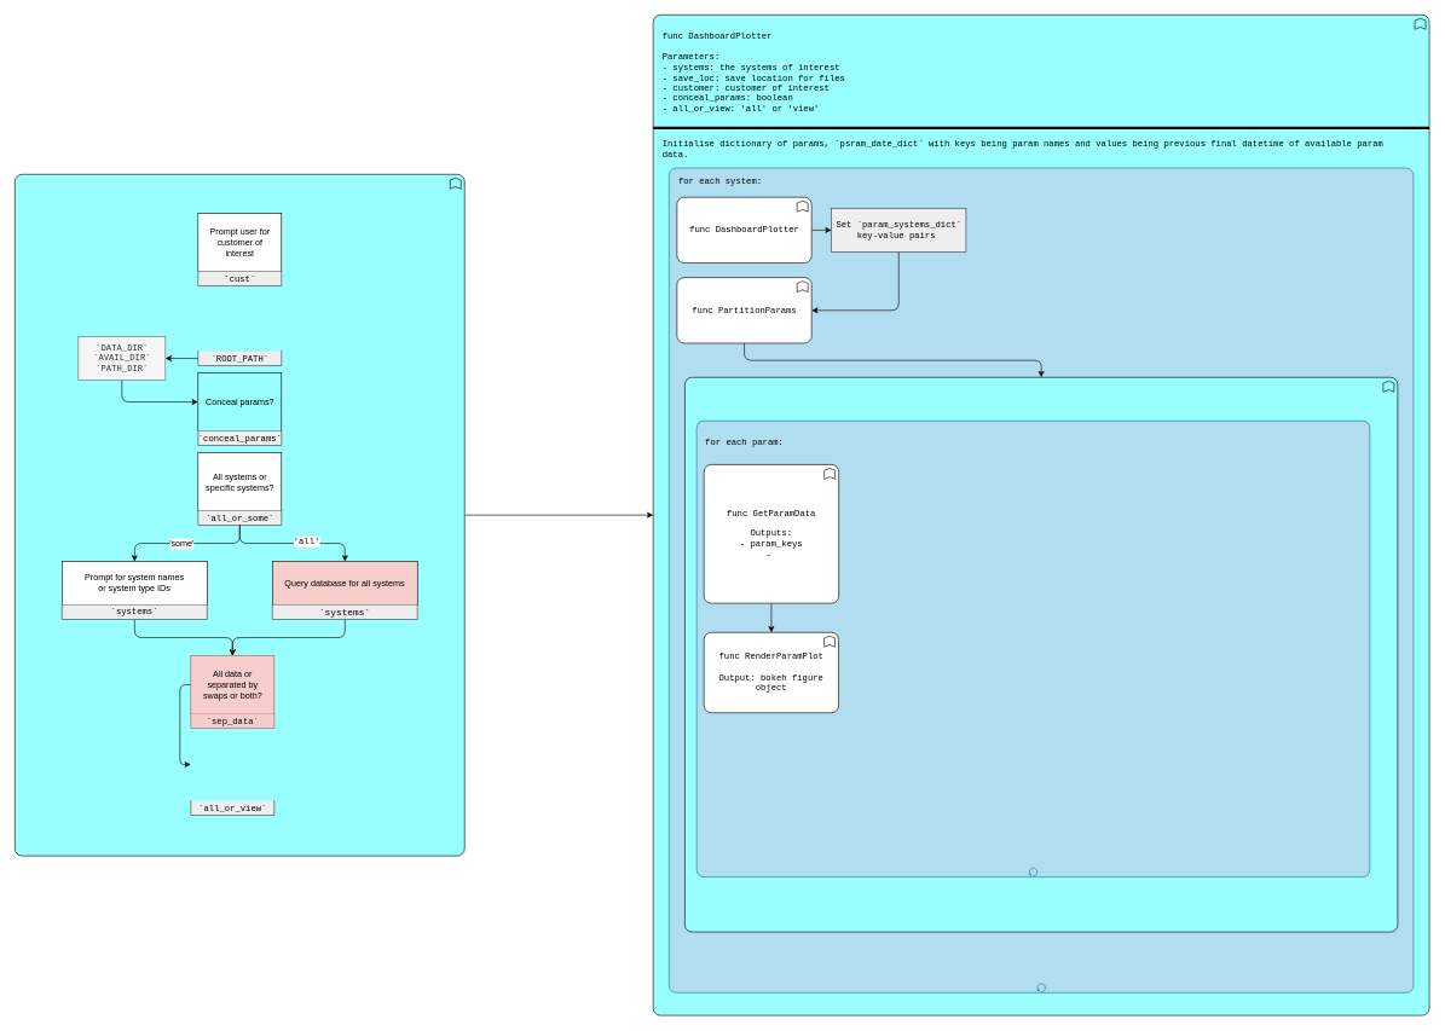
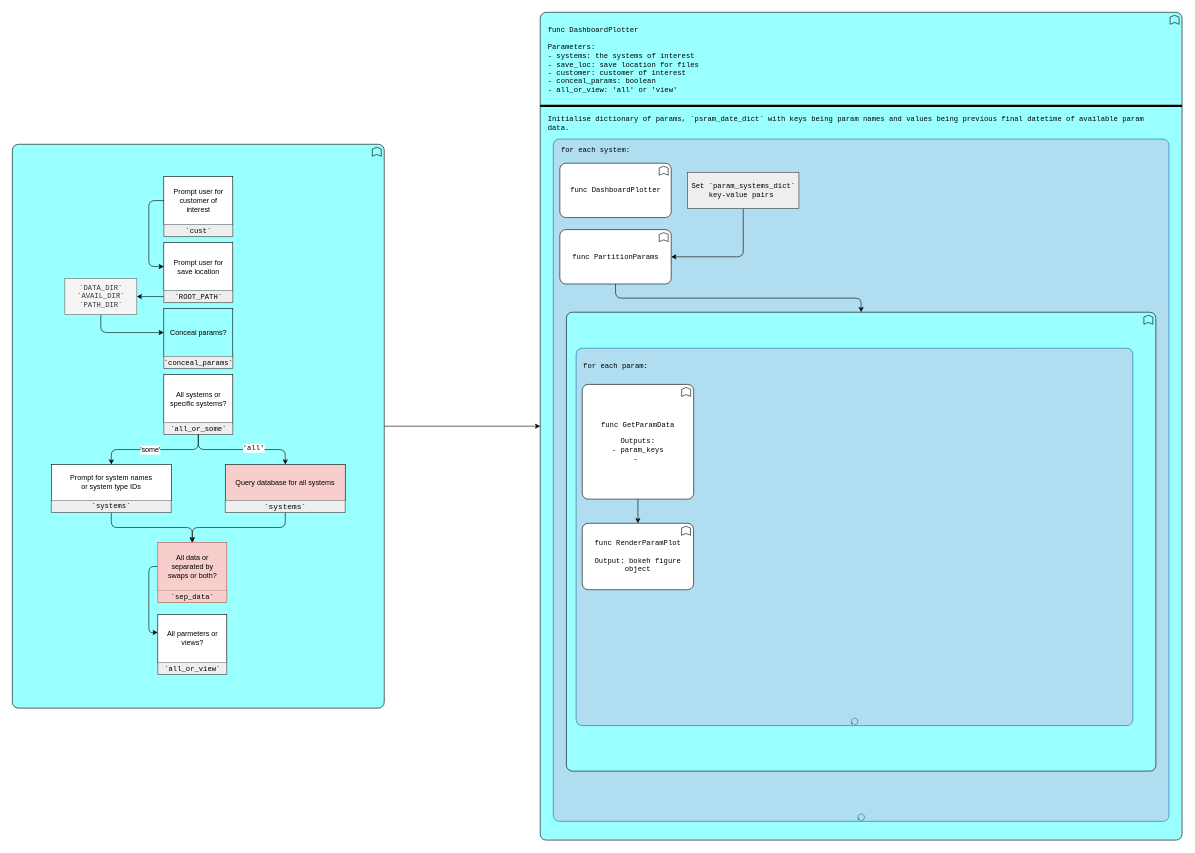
- <mxCell id="10" style="edgeStyle=orthogonalEdgeStyle;rounded=1;orthogonalLoop=1;jettySize=auto;html=1;fontFamily=Courier New;fontSize=12;" edge="1" parent="1" source="11" target="20"><mxGeometry relative="1" as="geometry" /></mxCell>
+ <mxCell id="25" value="" style="edgeStyle=orthogonalEdgeStyle;orthogonalLoop=1;jettySize=auto;html=1;rounded=1;labelBorderColor=none;" edge="1" parent="21" source="23" target="24"><mxGeometry relative="1" as="geometry"><Array as="points"><mxPoint x="227.5" y="93.88" /><mxPoint x="227.5" y="203.88" /></Array></mxGeometry></mxCell>
+ <mxCell id="24" value="Prompt user for&lt;br&gt;save location" style="html=1;labelBorderColor=none;" vertex="1" parent="21"><mxGeometry x="252.5" y="163.88" width="115" height="80" as="geometry" /></mxCell>
+ <mxCell id="29" value="All parmeters or&lt;br&gt;views?" style="html=1;labelBorderColor=none;" vertex="1" parent="21"><mxGeometry x="242.5" y="783.88" width="115" height="80" as="geometry" /></mxCell>
